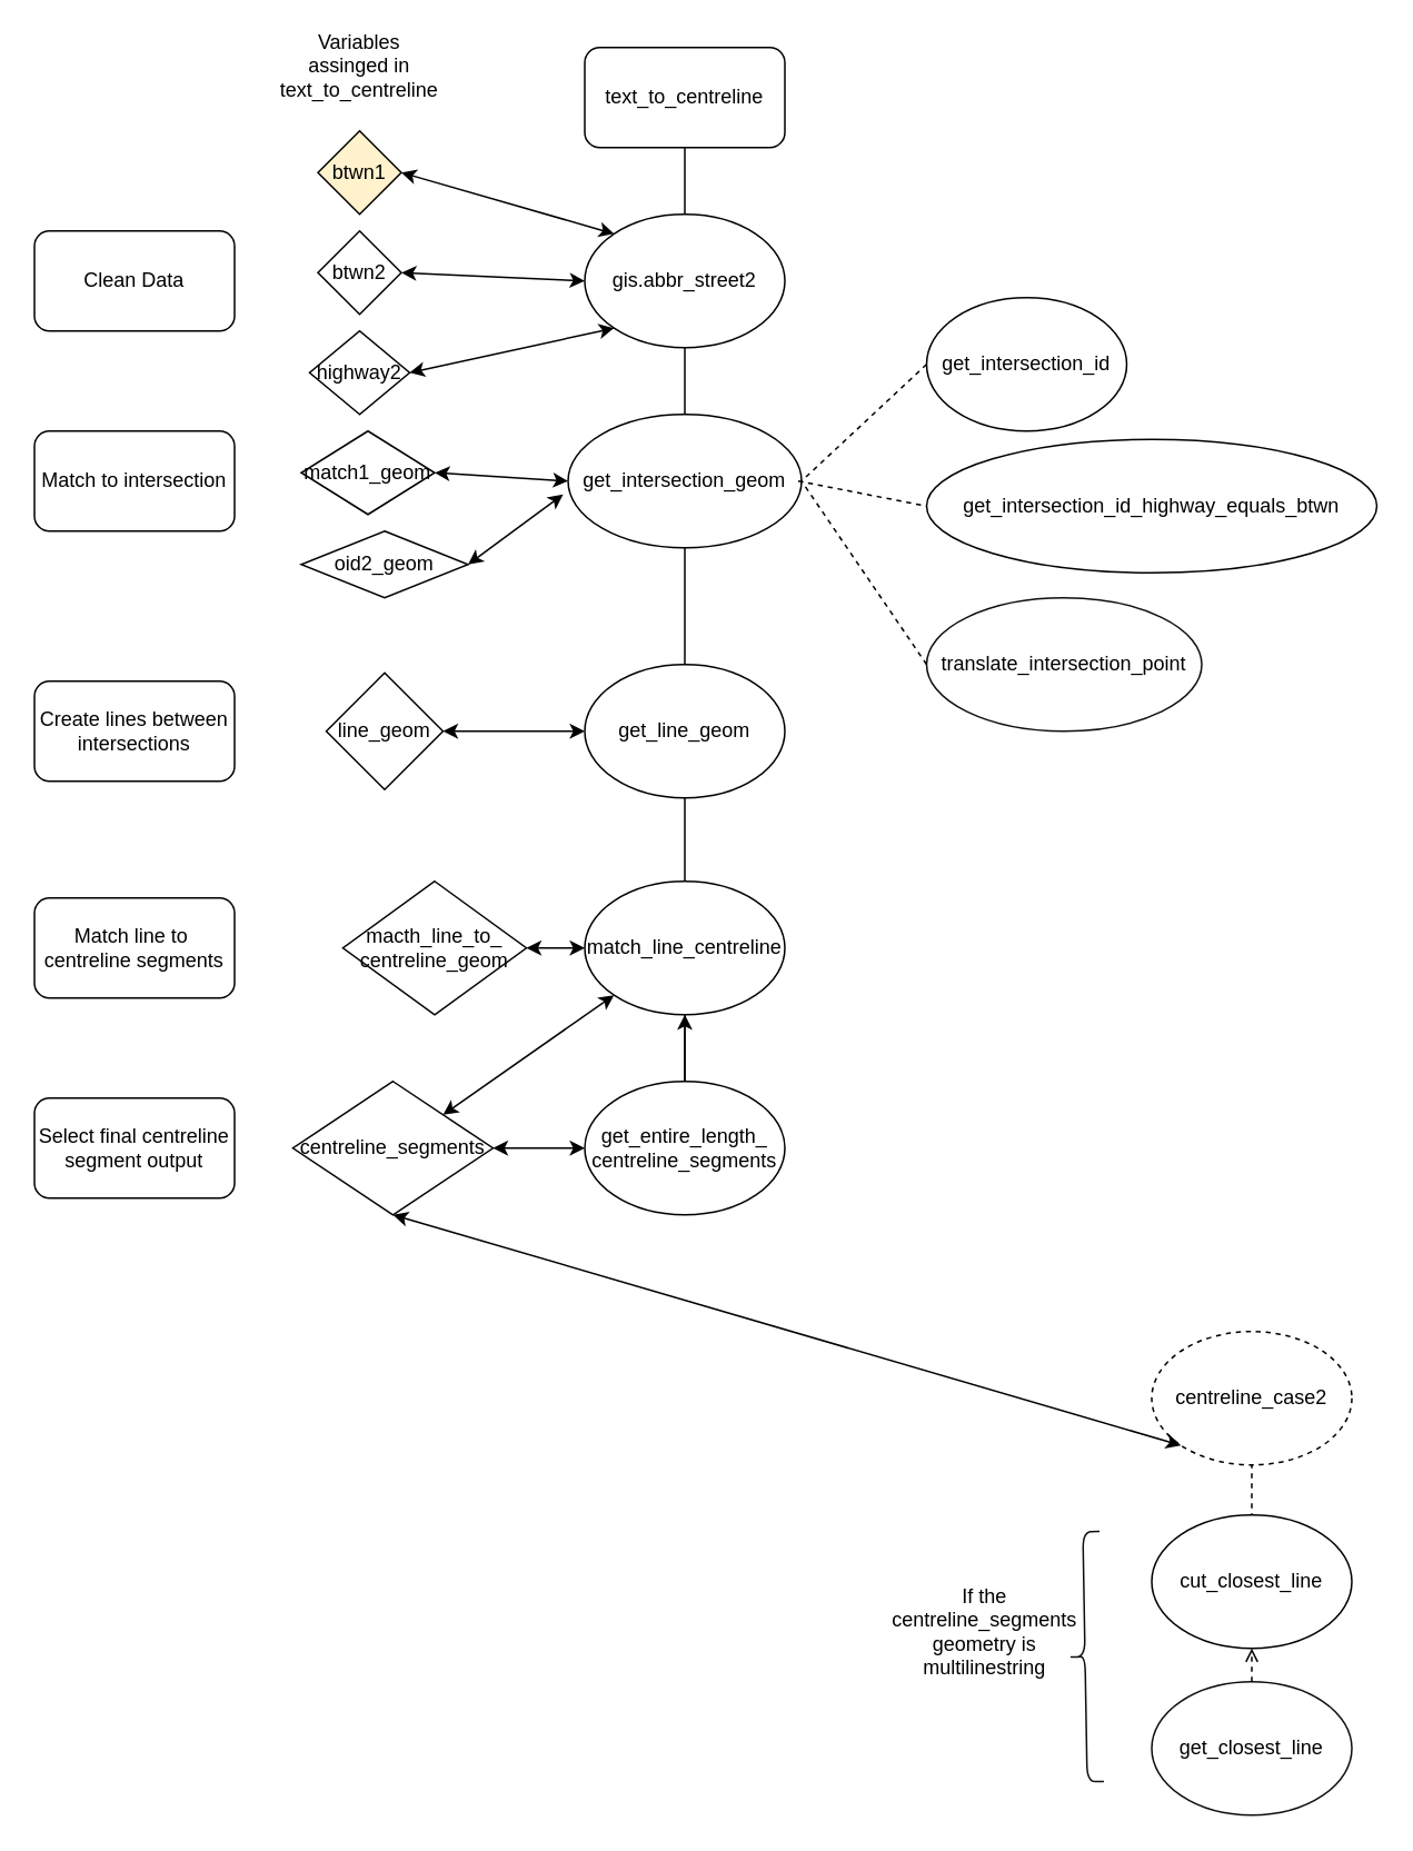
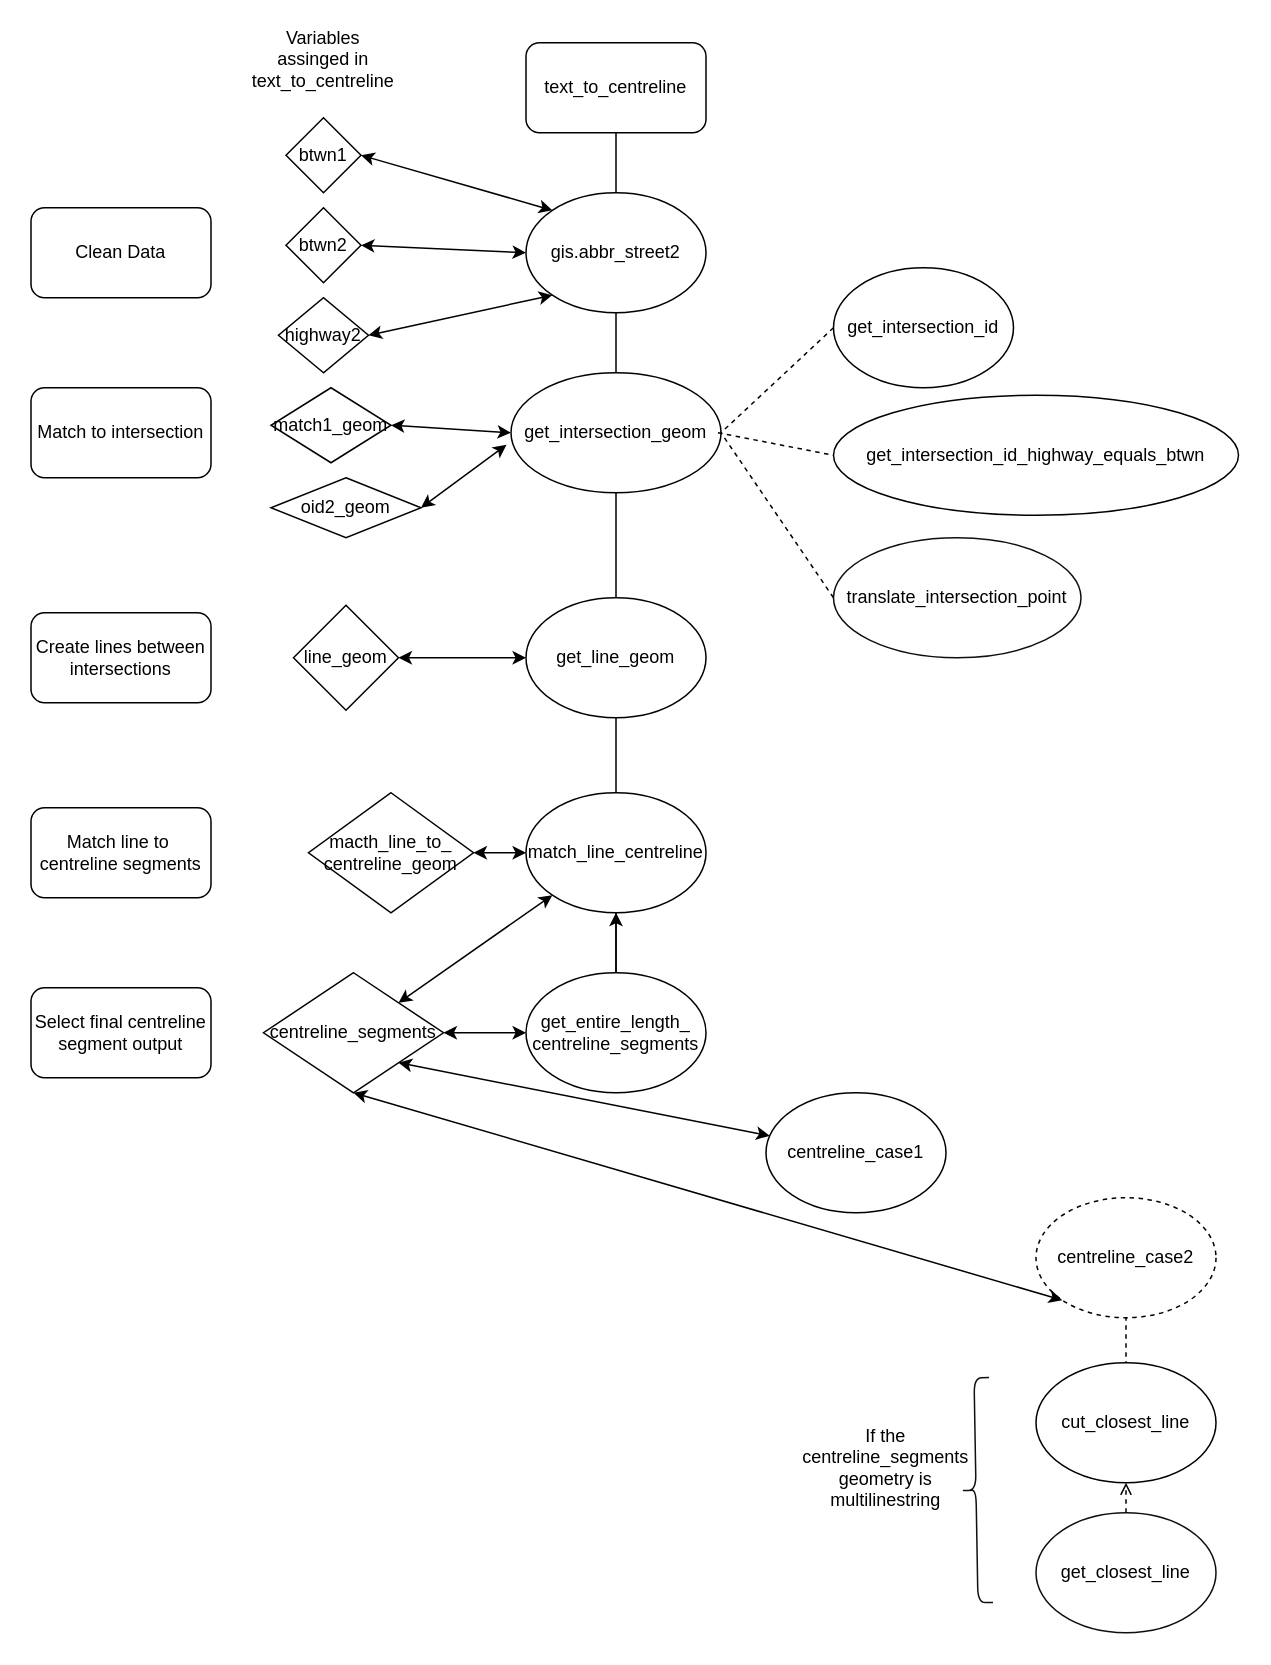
- <mxCell id="16" value="btwn1" style="rhombus;whiteSpace=wrap;html=1;fillColor=#fff2cc;" vertex="1" parent="1"><mxGeometry x="190" y="78" width="50" height="50" as="geometry" /></mxCell>
+ <mxCell id="16" value="btwn1" style="rhombus;whiteSpace=wrap;html=1;" vertex="1" parent="1"><mxGeometry x="190" y="78" width="50" height="50" as="geometry" /></mxCell>
+ <mxCell id="43" value="" style="endArrow=classic;startArrow=classic;html=1;entryX=1;entryY=1;entryDx=0;entryDy=0;" edge="1" parent="1" source="42" target="39"><mxGeometry width="50" height="50" relative="1" as="geometry"><mxPoint x="439.289" y="738" as="sourcePoint" /><mxPoint x="439.289" y="688" as="targetPoint" /></mxGeometry></mxCell>
+ <mxCell id="42" value="&lt;span style=&quot;white-space: normal&quot;&gt;centreline_case1&lt;/span&gt;" style="ellipse;whiteSpace=wrap;html=1;" vertex="1" parent="1"><mxGeometry x="510" y="728" width="120" height="80" as="geometry" /></mxCell>
